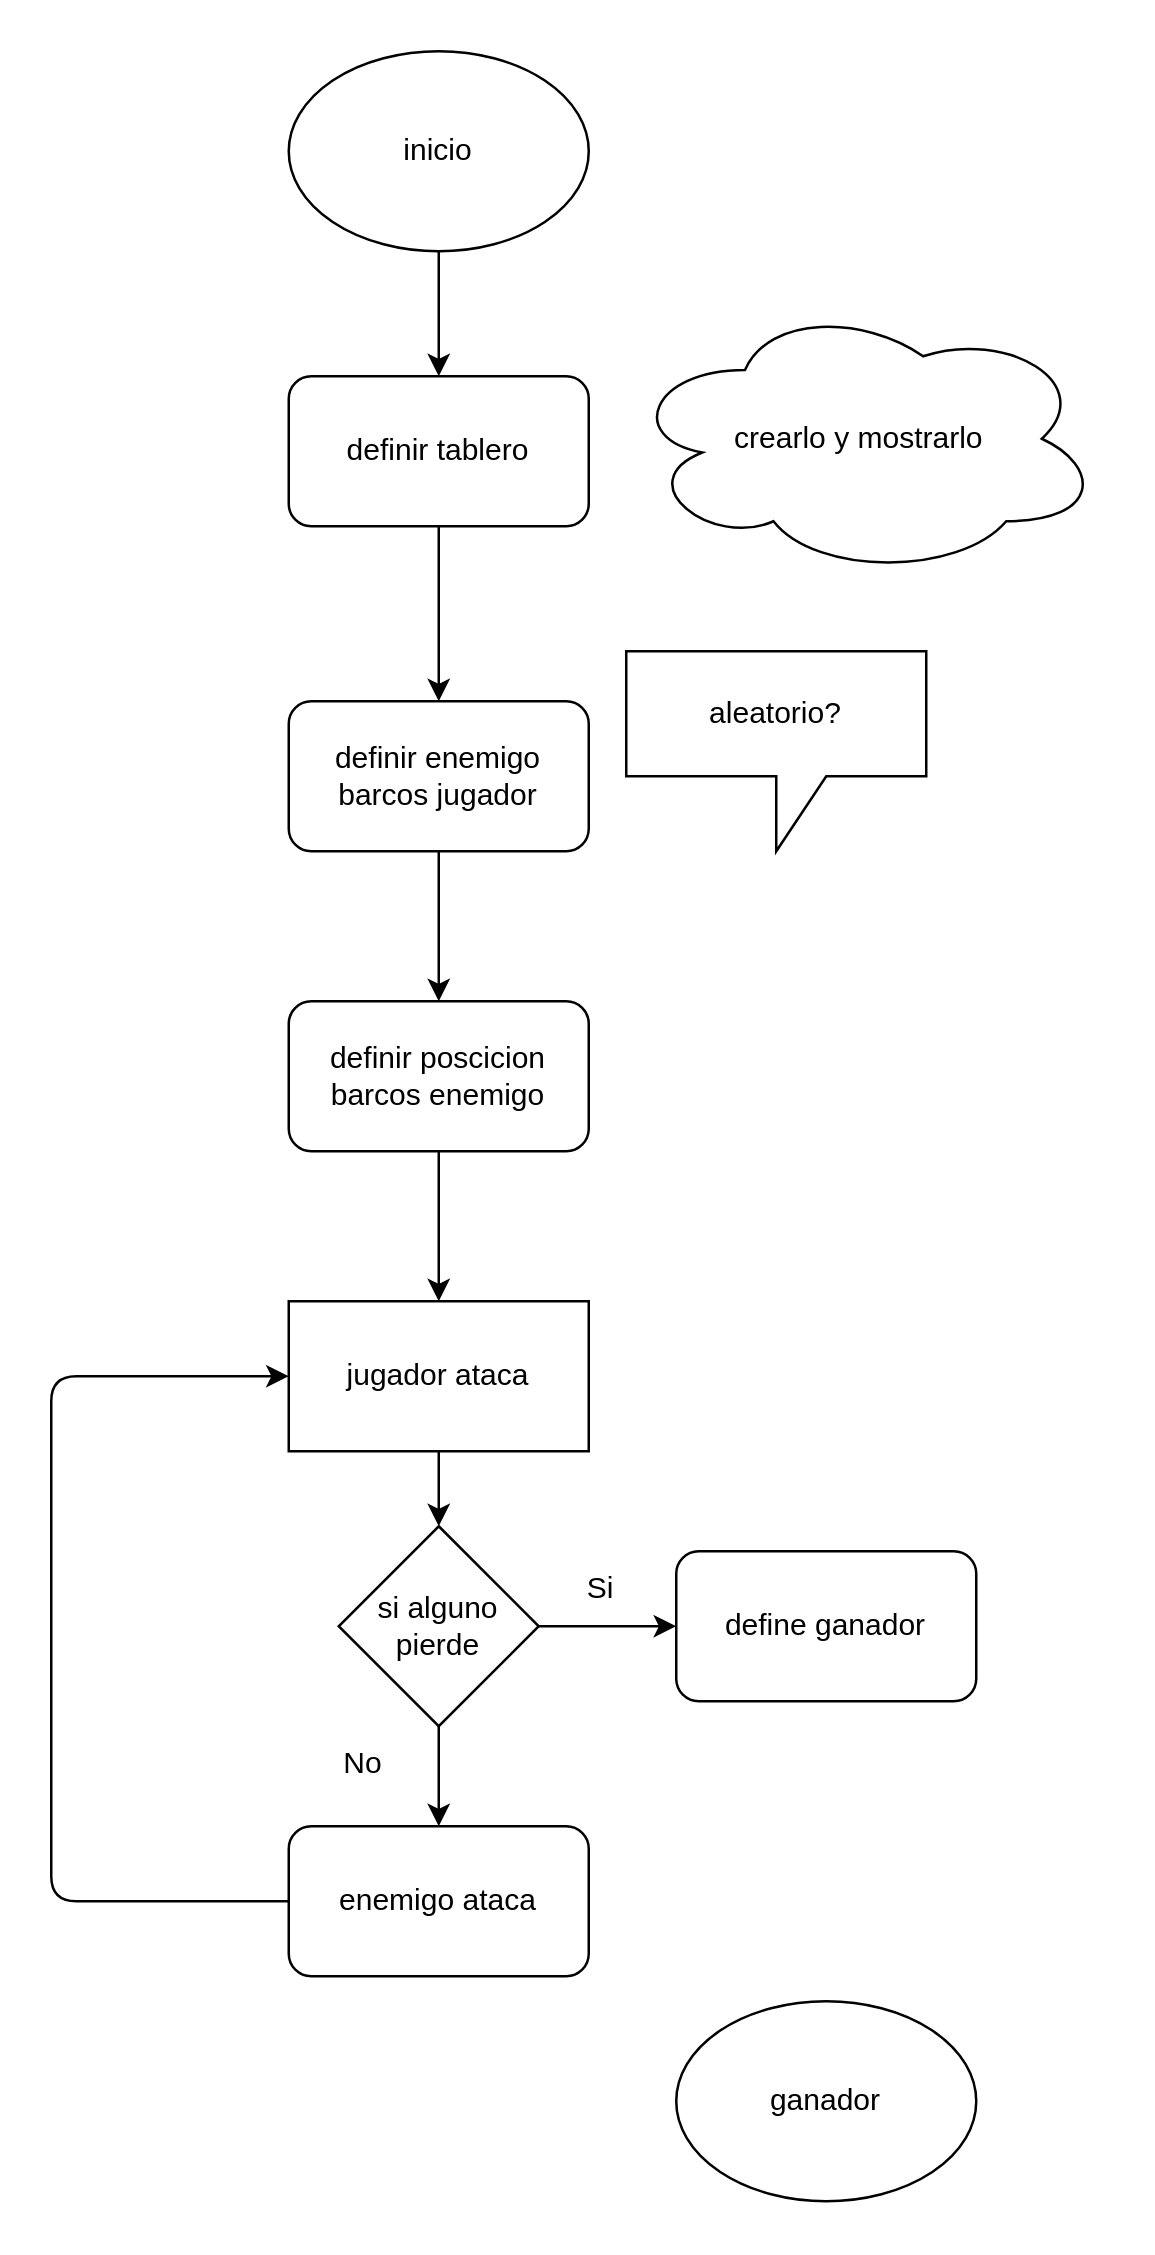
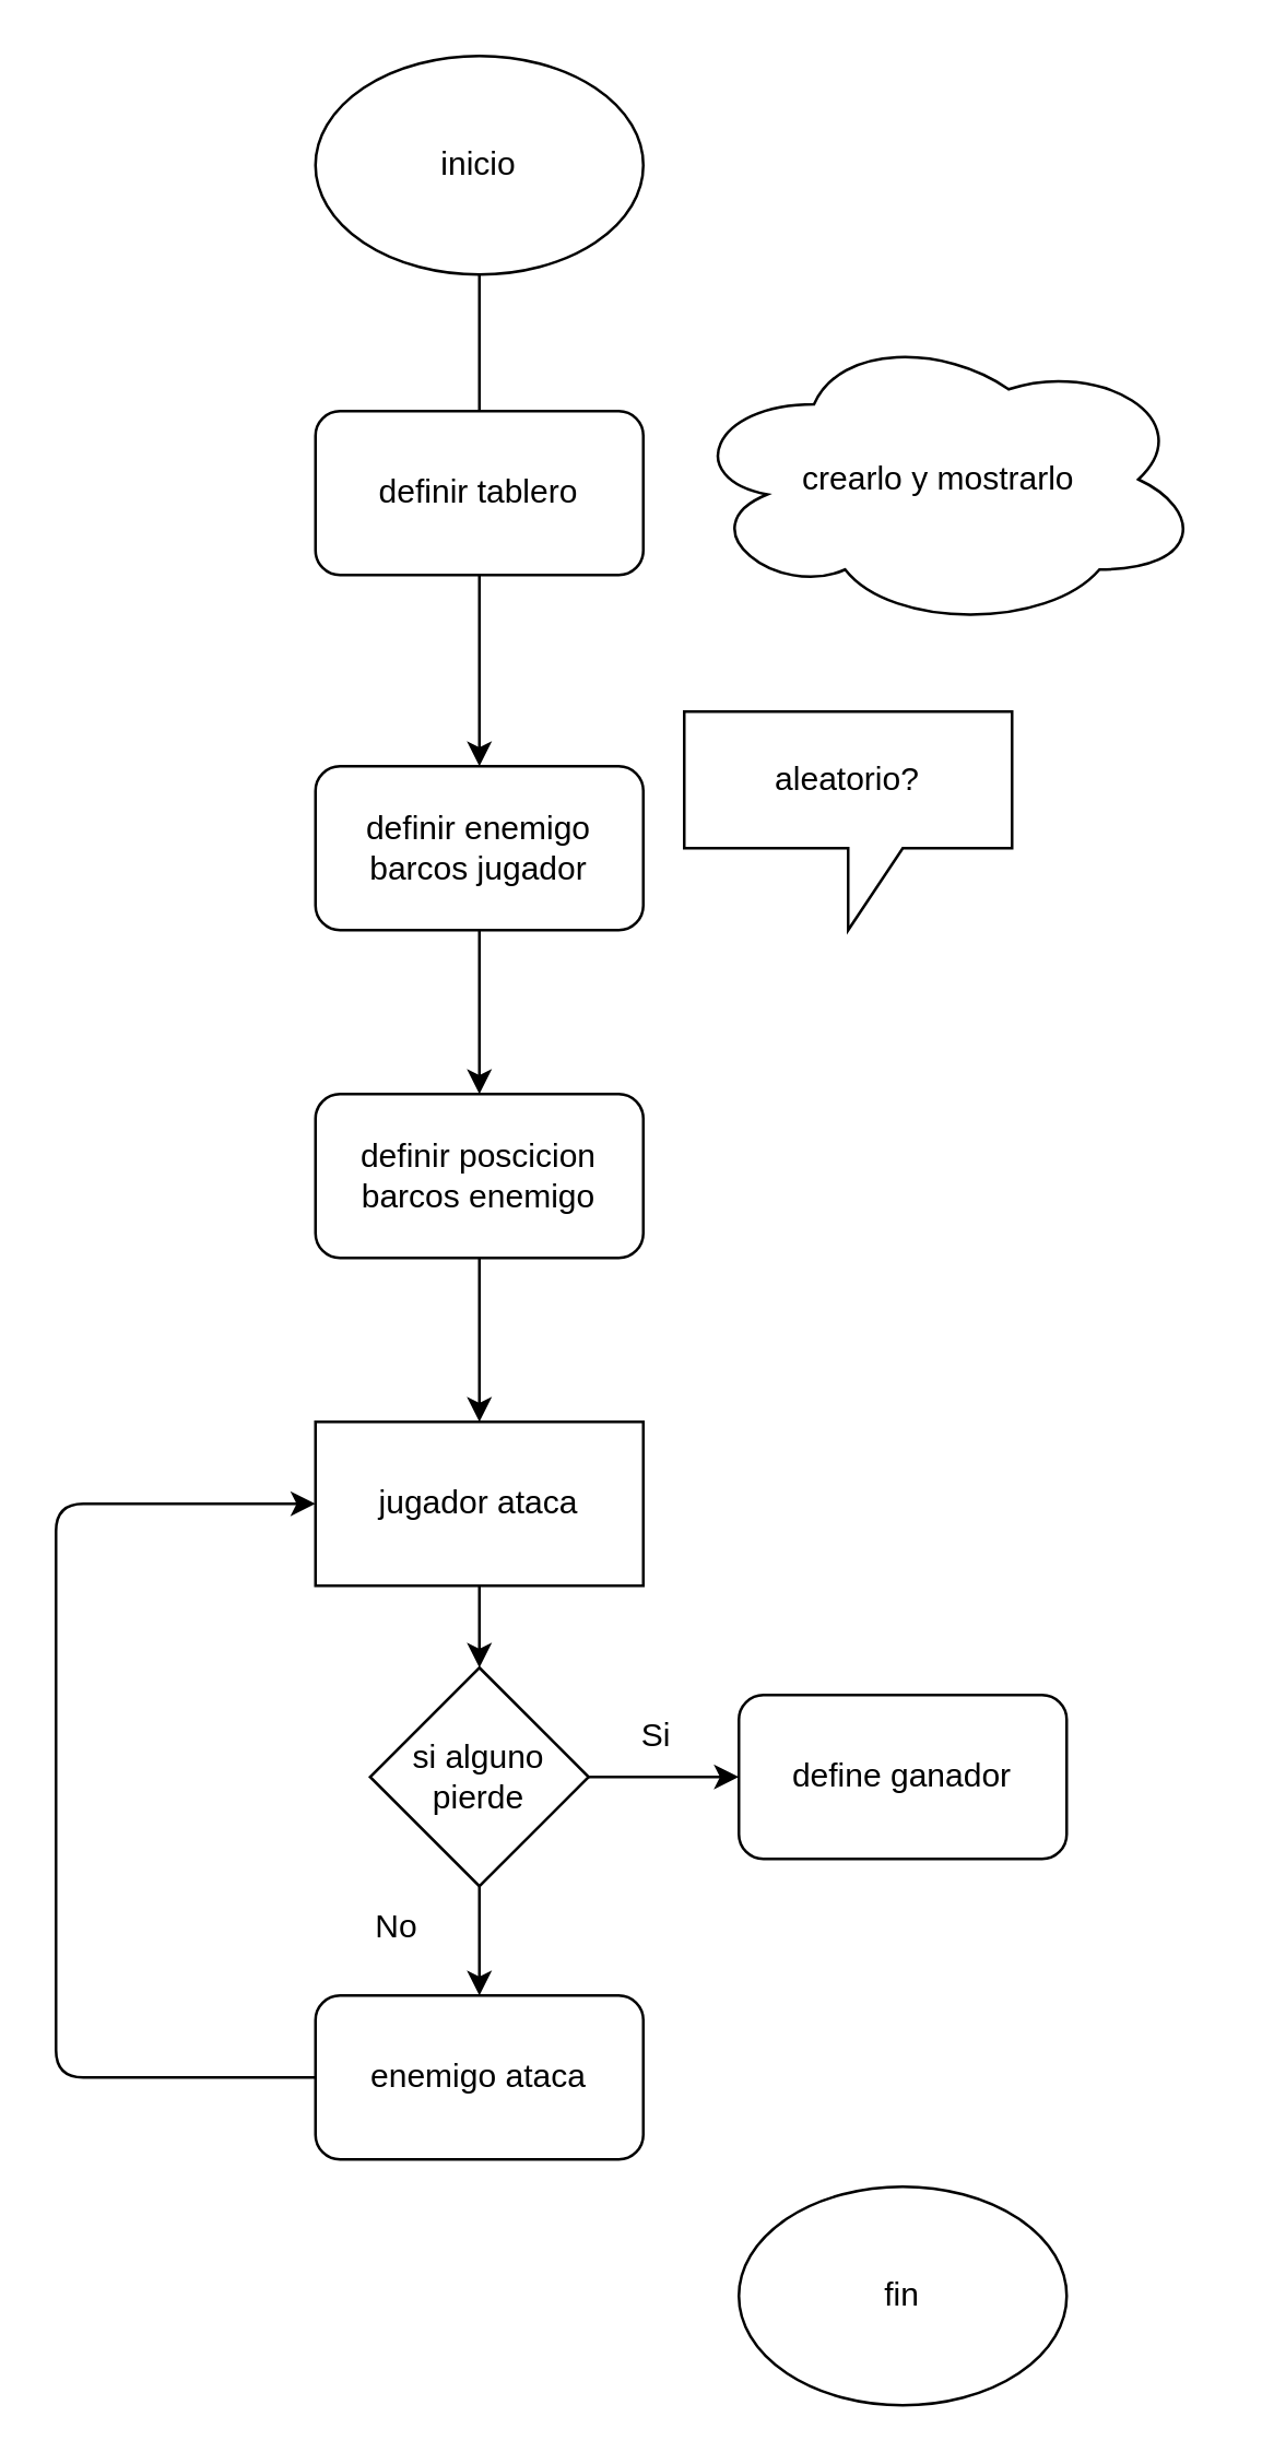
- <mxCell id="2" style="edgeStyle=none;html=1;entryX=0.5;entryY=0;entryDx=0;entryDy=0;" parent="1" source="3" target="5" edge="1"><mxGeometry relative="1" as="geometry" /></mxCell>
+ <mxCell id="2" style="edgeStyle=none;html=1;entryX=0.5;entryY=0;entryDx=0;entryDy=0;endArrow=none;" parent="1" source="3" target="5" edge="1"><mxGeometry relative="1" as="geometry" /></mxCell>
- <mxCell id="18" value="ganador" style="ellipse;whiteSpace=wrap;html=1;" parent="1" vertex="1"><mxGeometry x="270" y="800" width="120" height="80" as="geometry" /></mxCell>
+ <mxCell id="18" value="fin" style="ellipse;whiteSpace=wrap;html=1;" parent="1" vertex="1"><mxGeometry x="270" y="800" width="120" height="80" as="geometry" /></mxCell>
